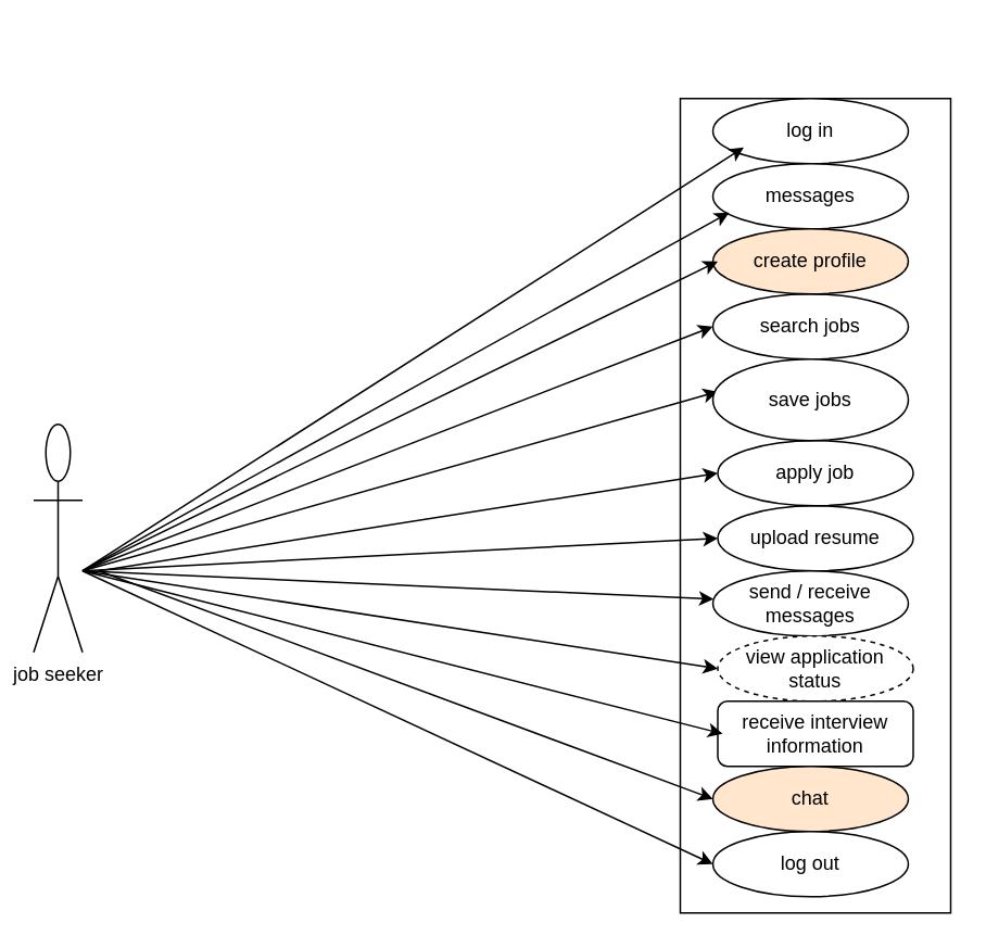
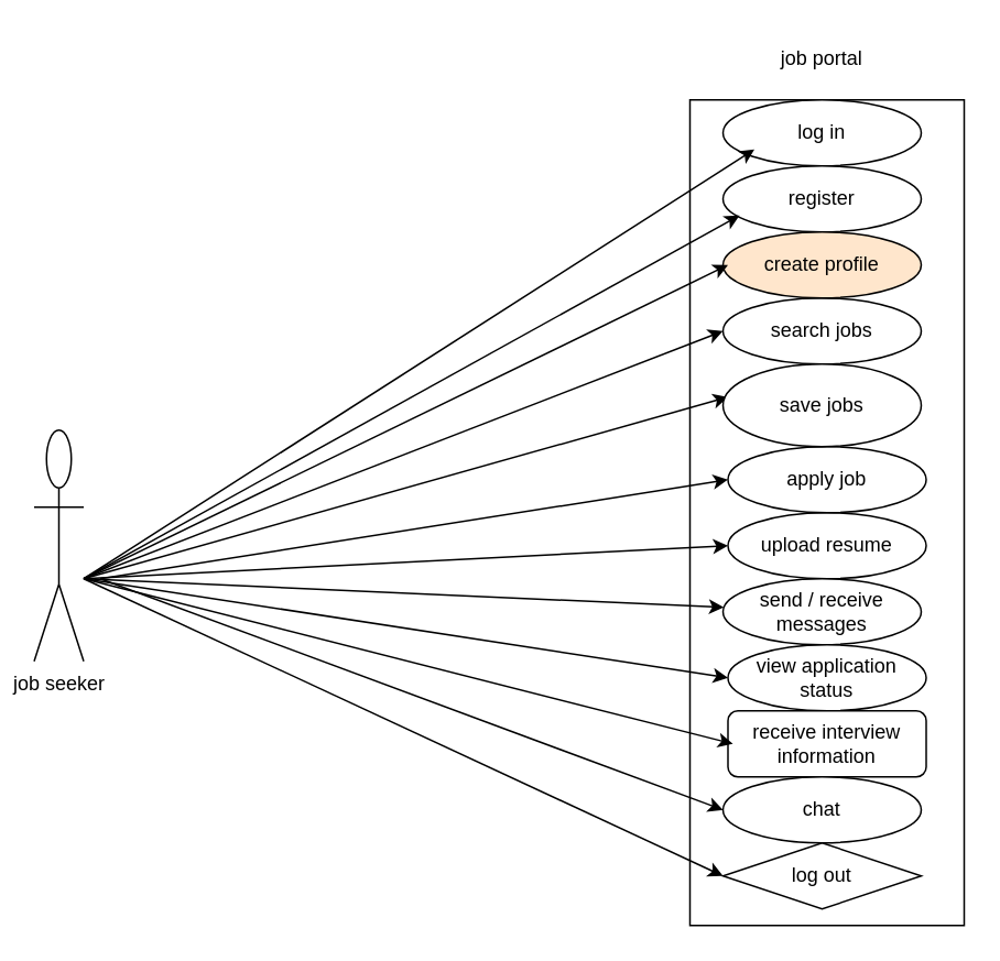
+ <mxCell id="4" value="job portal" style="text;html=1;align=center;verticalAlign=middle;whiteSpace=wrap;rounded=0;" parent="1" vertex="1"><mxGeometry x="467" width="60" height="30" as="geometry" y="20" /></mxCell>
- <mxCell id="8" value="messages" style="ellipse;whiteSpace=wrap;html=1;" parent="1" vertex="1"><mxGeometry x="437" y="100" width="120" height="40" as="geometry" /></mxCell>
+ <mxCell id="8" value="register" style="ellipse;whiteSpace=wrap;html=1;" parent="1" vertex="1"><mxGeometry x="437" y="100" width="120" height="40" as="geometry" /></mxCell>
- <mxCell id="17" value="view application status" style="ellipse;whiteSpace=wrap;html=1;dashed=1;" parent="1" vertex="1"><mxGeometry x="440" y="390" width="120" height="40" as="geometry" /></mxCell>
+ <mxCell id="17" value="view application status" style="ellipse;whiteSpace=wrap;html=1;" parent="1" vertex="1"><mxGeometry x="440" y="390" width="120" height="40" as="geometry" /></mxCell>
- <mxCell id="19" value="chat" style="ellipse;whiteSpace=wrap;html=1;fillColor=#ffe6cc;" parent="1" vertex="1"><mxGeometry x="437" y="470" width="120" height="40" as="geometry" /></mxCell>
+ <mxCell id="19" value="chat" style="ellipse;whiteSpace=wrap;html=1;" parent="1" vertex="1"><mxGeometry x="437" y="470" width="120" height="40" as="geometry" /></mxCell>
- <mxCell id="20" value="log out" style="ellipse;whiteSpace=wrap;html=1;" parent="1" vertex="1"><mxGeometry x="437" y="510" width="120" height="40" as="geometry" /></mxCell>
+ <mxCell id="20" value="log out" style="rhombus;whiteSpace=wrap;html=1;" parent="1" vertex="1"><mxGeometry x="437" y="510" width="120" height="40" as="geometry" /></mxCell>
